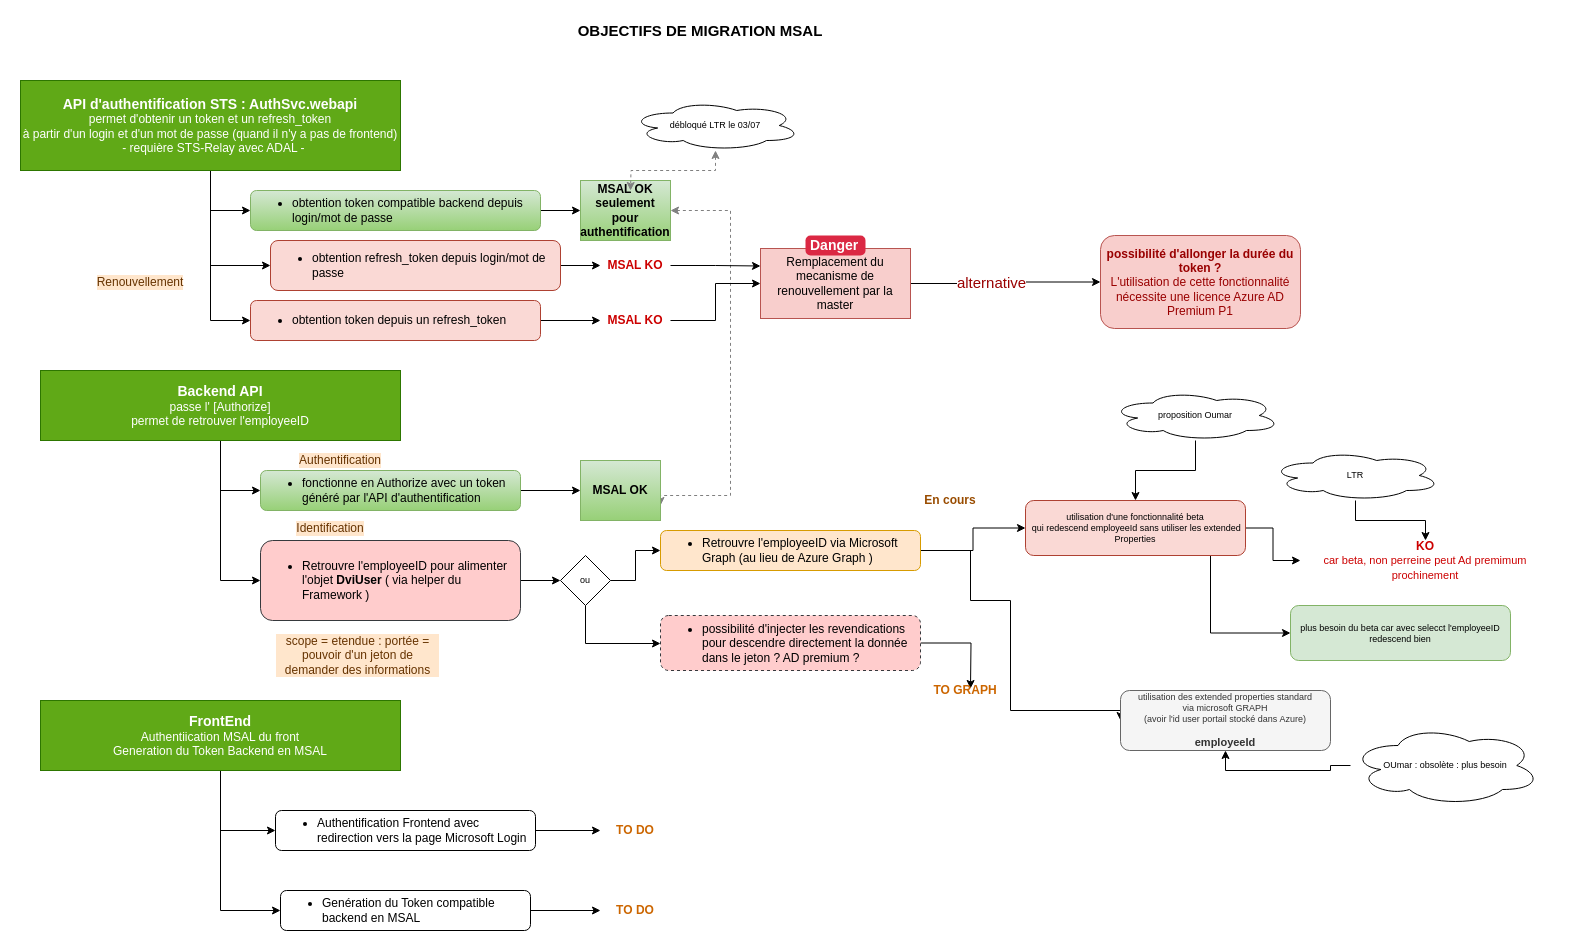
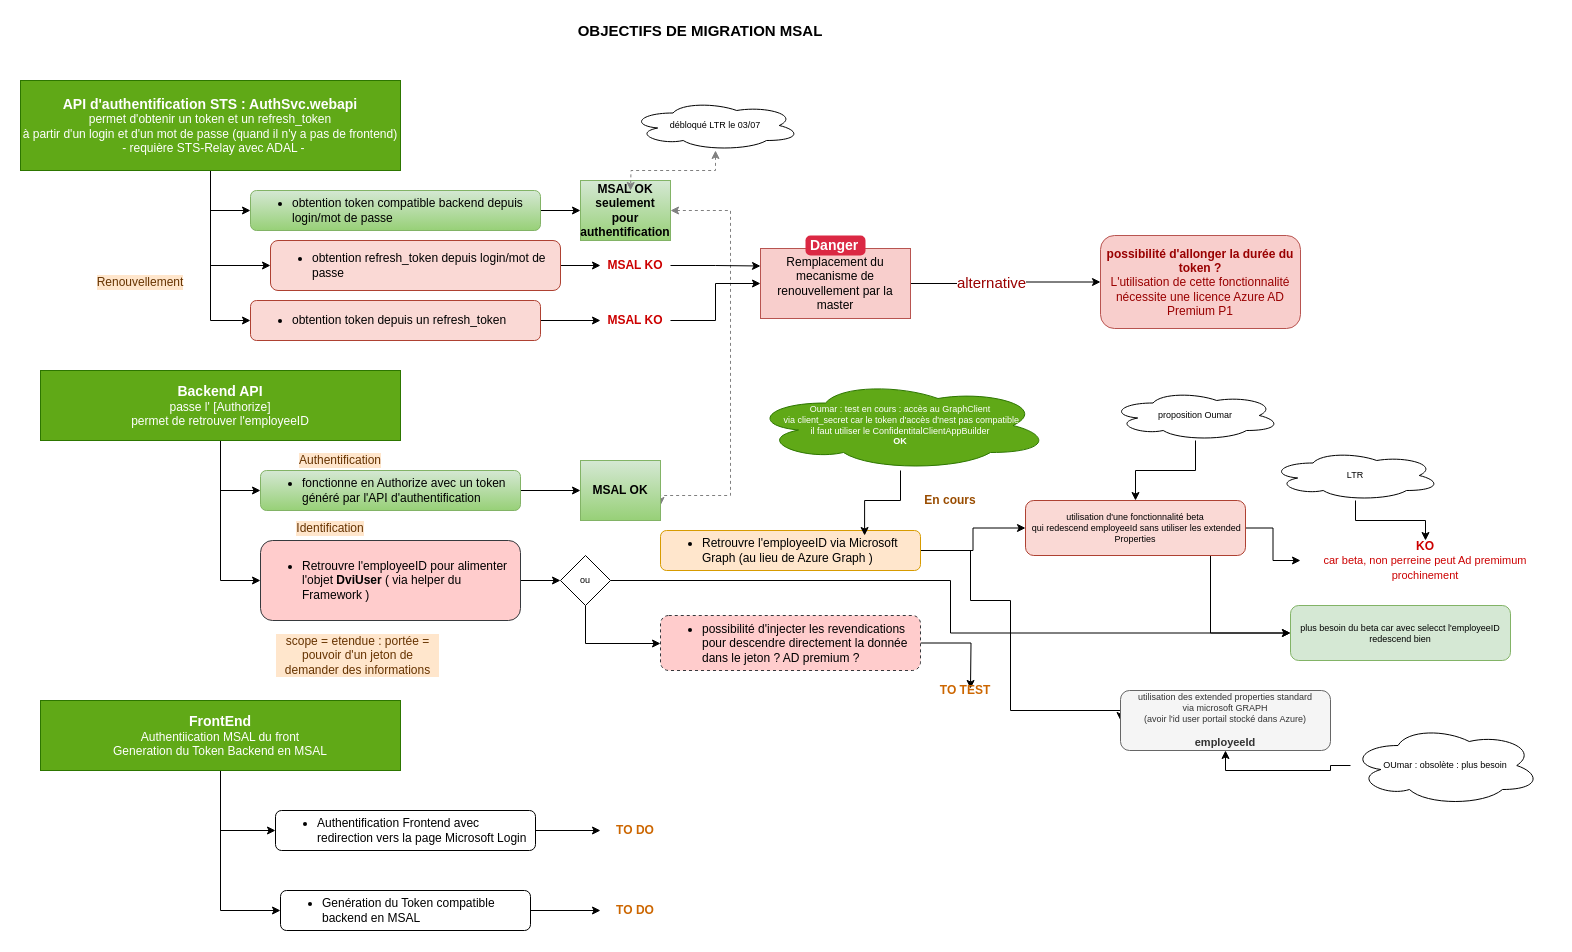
+ <mxCell id="67" value="Oumar : test en cours : accès au GraphClient&lt;br&gt;&amp;nbsp;via client_secret car le token d'accès d'nest pas compatible&lt;br&gt;il faut utiliser le ConfidentitalClientAppBuilder&lt;br&gt;&lt;b&gt;OK&lt;/b&gt;" style="ellipse;shape=cloud;whiteSpace=wrap;html=1;fontSize=9;align=center;fillColor=#60a917;strokeColor=#2D7600;fontColor=#ffffff;" parent="1" vertex="1"><mxGeometry x="750" y="380" width="300" height="90" as="geometry" /></mxCell>
+ <mxCell id="66" style="edgeStyle=orthogonalEdgeStyle;rounded=0;orthogonalLoop=1;jettySize=auto;html=1;entryX=0.785;entryY=0.125;entryDx=0;entryDy=0;entryPerimeter=0;" parent="1" source="67" target="37" edge="1"><mxGeometry relative="1" as="geometry" /></mxCell>
- <mxCell id="40" style="edgeStyle=orthogonalEdgeStyle;rounded=0;orthogonalLoop=1;jettySize=auto;html=1;entryX=0;entryY=0.5;entryDx=0;entryDy=0;startArrow=none;startFill=0;strokeColor=#000000;fontSize=9;fontColor=#000000;" parent="1" source="42" target="37" edge="1"><mxGeometry relative="1" as="geometry" /></mxCell>
+ <mxCell id="40" style="edgeStyle=orthogonalEdgeStyle;rounded=0;orthogonalLoop=1;jettySize=auto;html=1;startArrow=none;startFill=0;strokeColor=#000000;fontSize=9;fontColor=#000000;" parent="1" source="42" target="68" edge="1"><mxGeometry relative="1" as="geometry" /></mxCell>
- <mxCell id="55" value="TO GRAPH" style="text;html=1;strokeColor=none;fillColor=none;align=center;verticalAlign=middle;whiteSpace=wrap;rounded=0;fontStyle=1;fontColor=#CC6600;" parent="1" vertex="1"><mxGeometry x="930" y="680" width="70" height="20" as="geometry" /></mxCell>
+ <mxCell id="55" value="TO TEST" style="text;html=1;strokeColor=none;fillColor=none;align=center;verticalAlign=middle;whiteSpace=wrap;rounded=0;fontStyle=1;fontColor=#CC6600;" parent="1" vertex="1"><mxGeometry x="930" y="680" width="70" height="20" as="geometry" /></mxCell>
